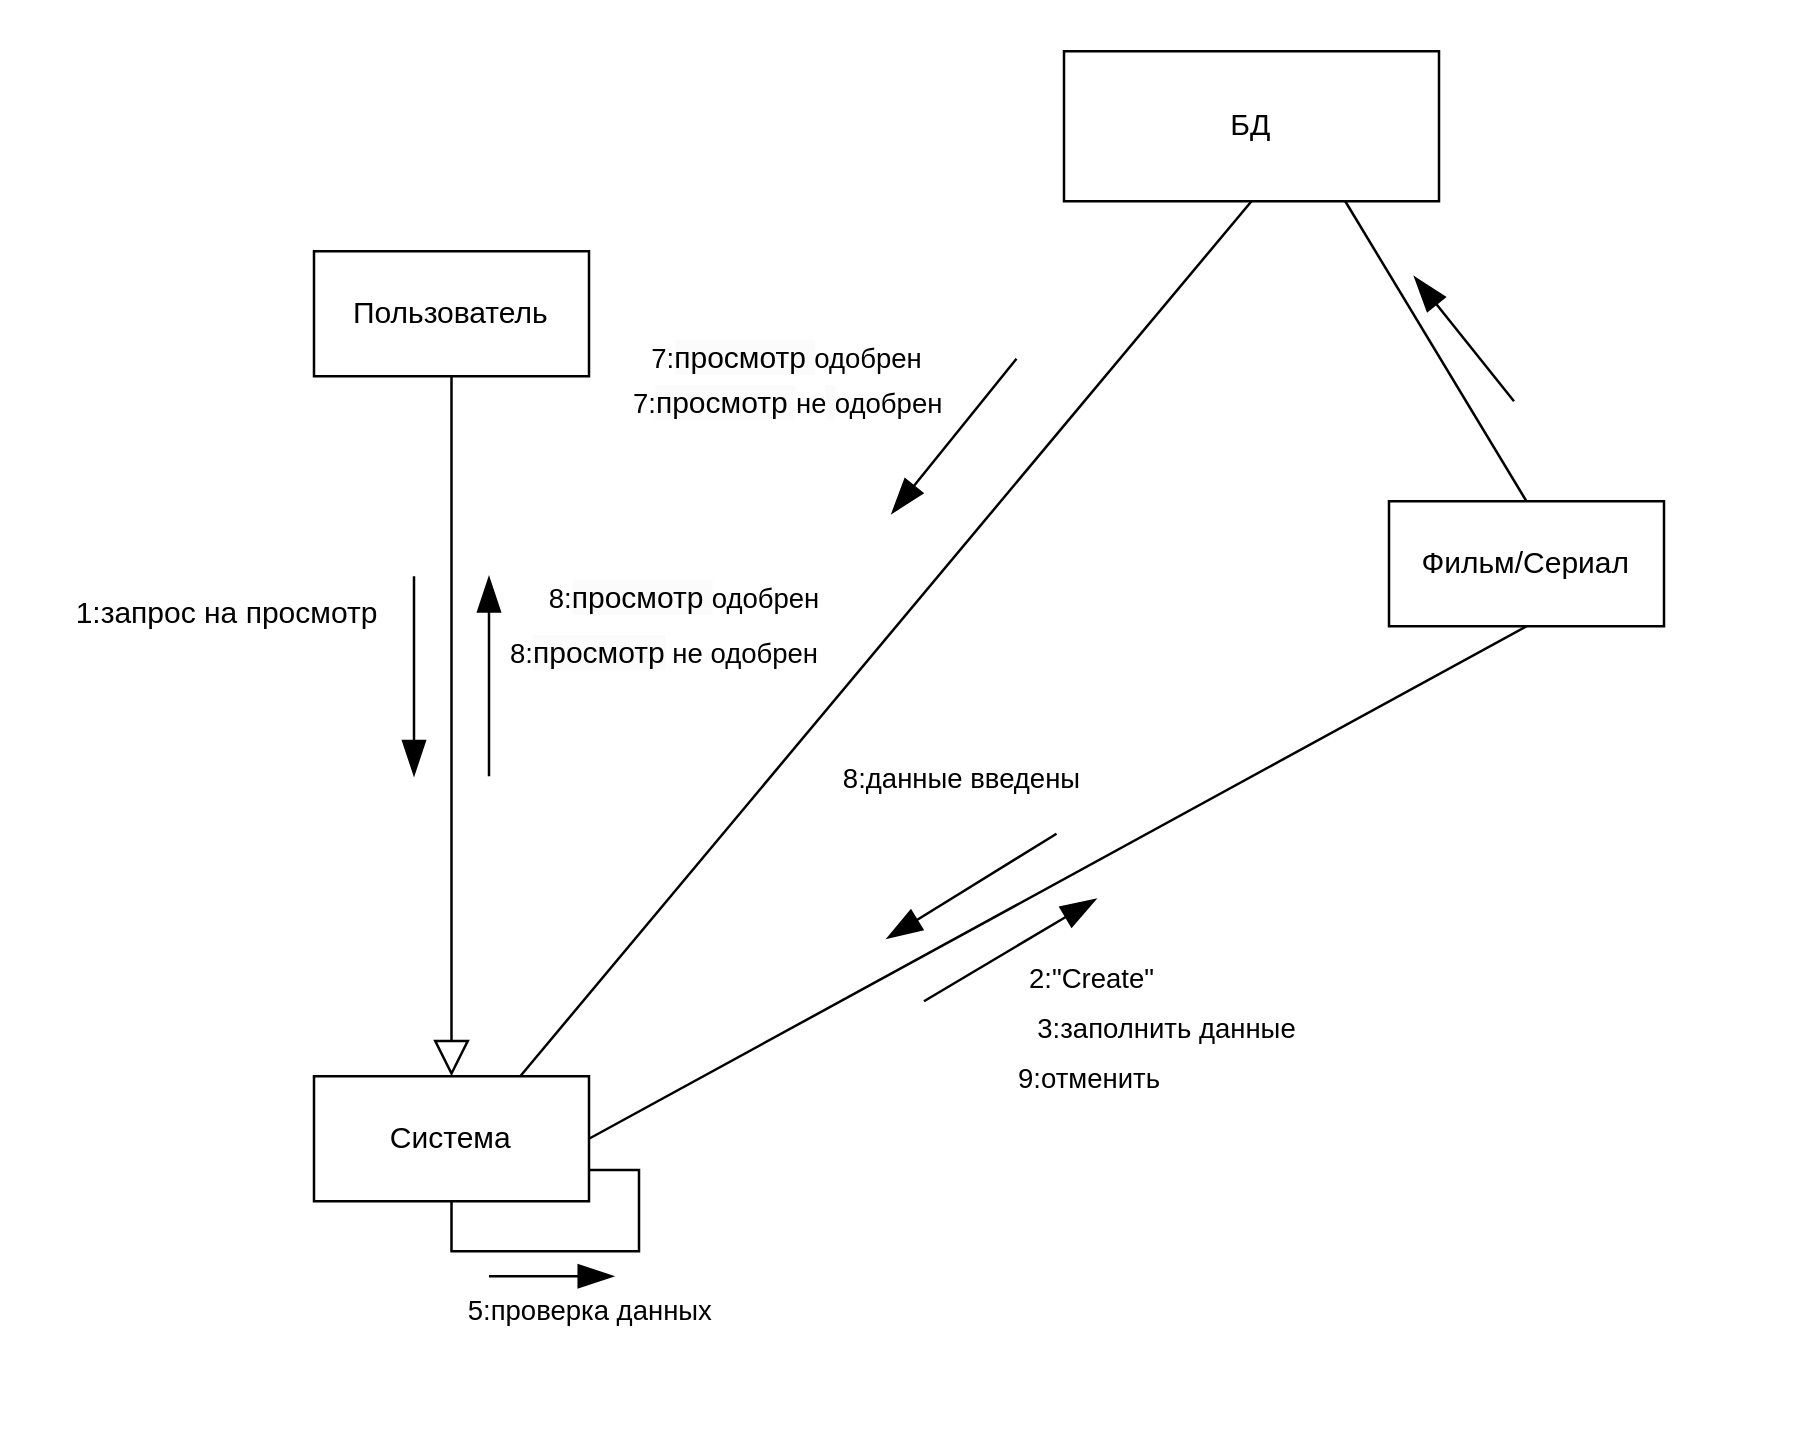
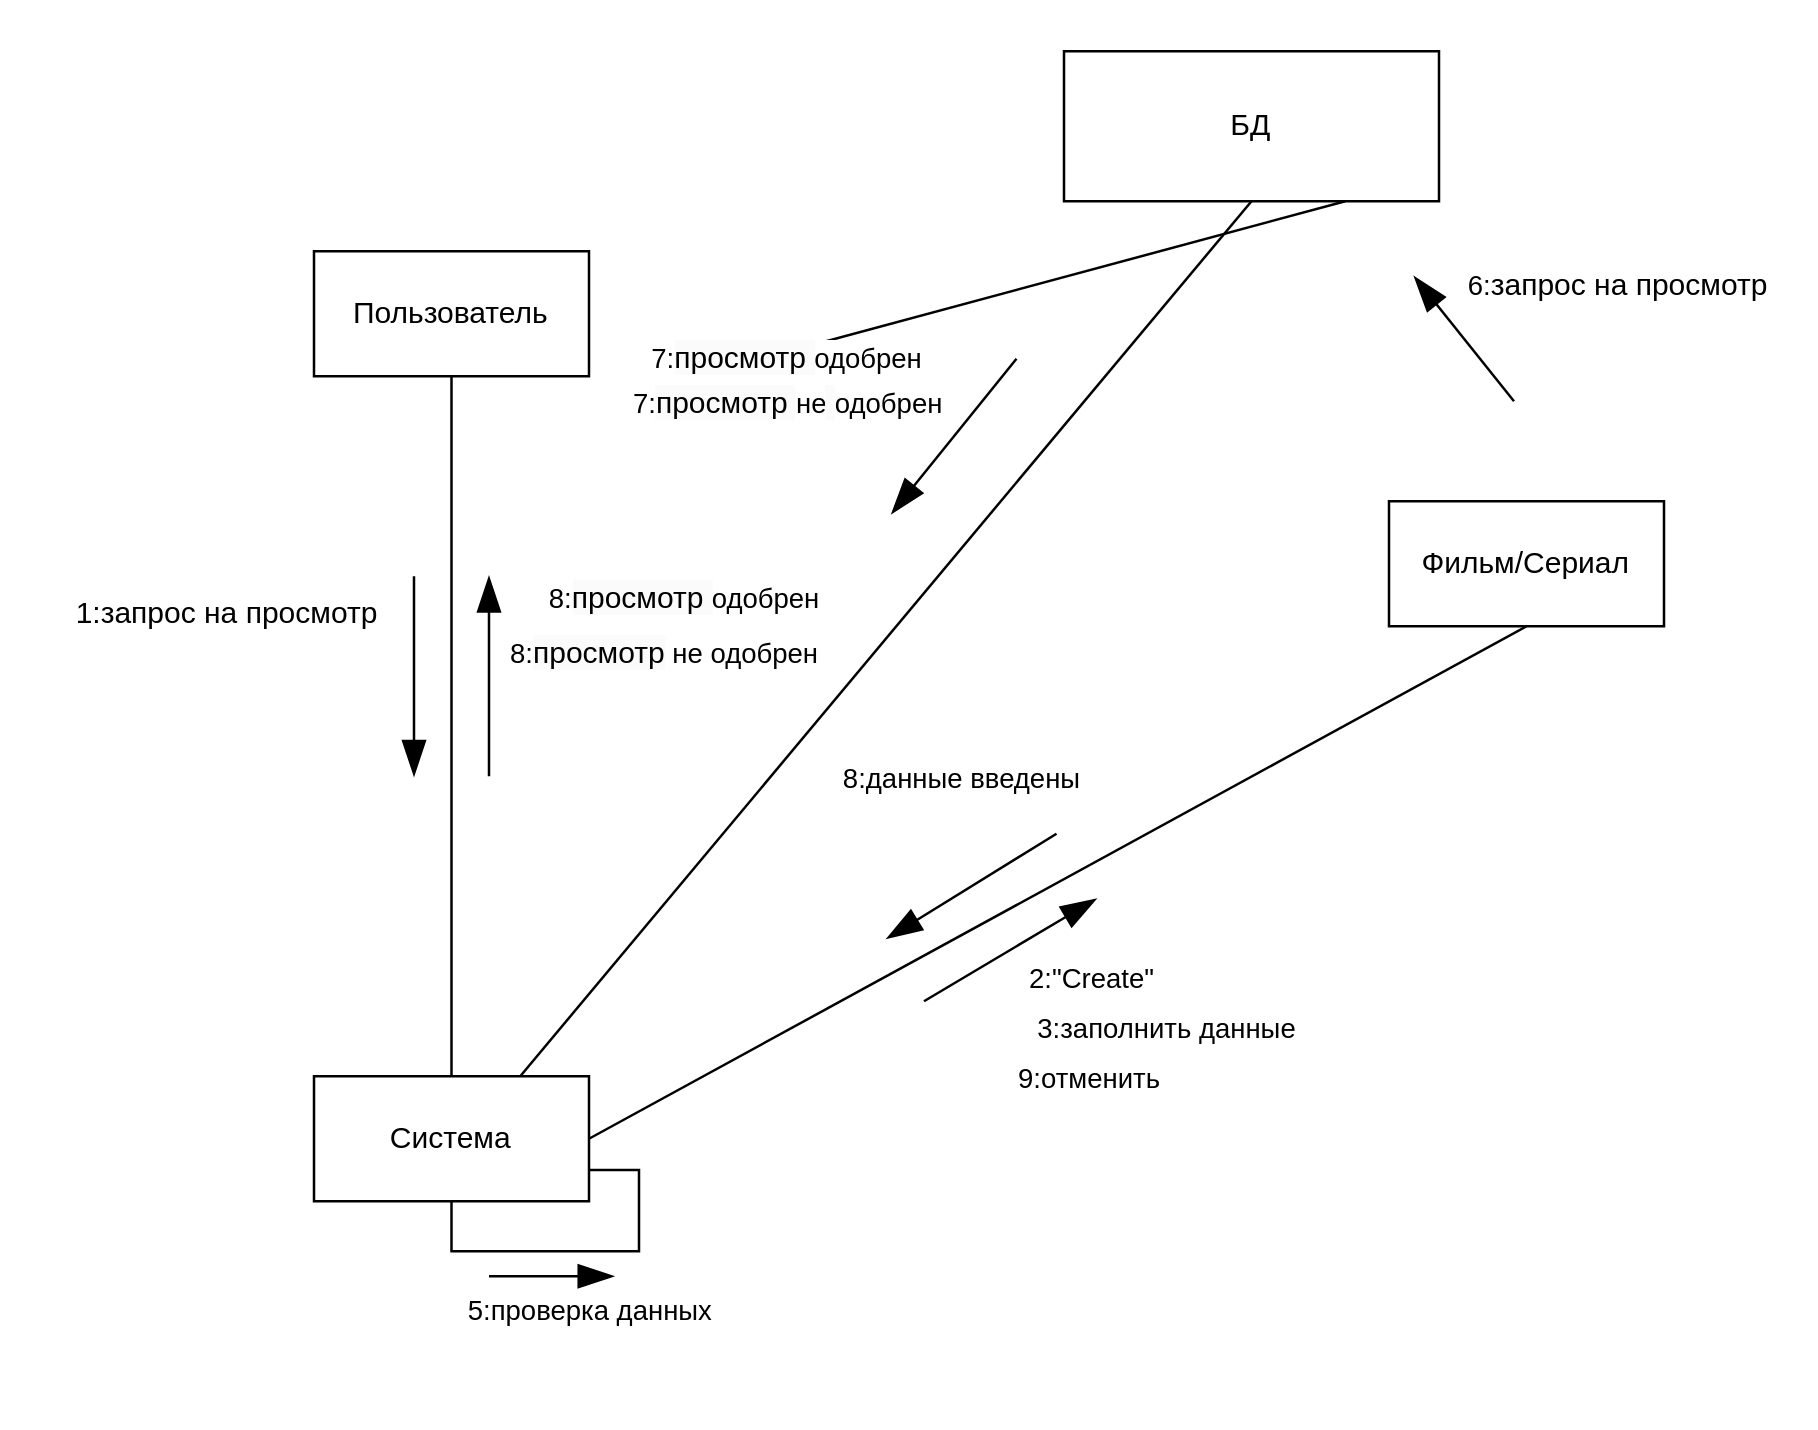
+ <mxCell id="24" value="&lt;span style=&quot;color: rgb(0, 0, 0); font-family: Helvetica; font-size: 11px; font-style: normal; font-variant-ligatures: normal; font-variant-caps: normal; font-weight: 400; letter-spacing: normal; orphans: 2; text-align: center; text-indent: 0px; text-transform: none; widows: 2; word-spacing: 0px; -webkit-text-stroke-width: 0px; white-space: nowrap; background-color: rgb(255, 255, 255); text-decoration-thickness: initial; text-decoration-style: initial; text-decoration-color: initial; display: inline !important; float: none;&quot;&gt;6:&lt;/span&gt;&lt;span style=&quot;text-align: center; text-wrap: nowrap;&quot;&gt;запрос на просмотр&lt;/span&gt;" style="text;whiteSpace=wrap;html=1;" parent="1" vertex="1"><mxGeometry x="585" y="100" width="120" height="40" as="geometry" /></mxCell>
- <mxCell id="25" value="" style="endArrow=none;endFill=0;endSize=12;html=1;rounded=0;exitX=0.75;exitY=1;exitDx=0;exitDy=0;entryX=0.5;entryY=0;entryDx=0;entryDy=0;" parent="1" source="5" target="4" edge="1"><mxGeometry width="160" relative="1" as="geometry"><mxPoint x="620" y="260" as="sourcePoint" /><mxPoint x="245" y="465" as="targetPoint" /></mxGeometry></mxCell>
+ <mxCell id="25" value="" style="endArrow=none;endFill=0;endSize=12;html=1;rounded=0;exitX=0.75;exitY=1;exitDx=0;exitDy=0;" parent="1" source="5" target="27" edge="1"><mxGeometry width="160" relative="1" as="geometry"><mxPoint x="620" y="260" as="sourcePoint" /><mxPoint x="245" y="465" as="targetPoint" /></mxGeometry></mxCell>
- <mxCell id="6" value="" style="endArrow=block;endFill=0;endSize=12;html=1;rounded=0;exitX=0.5;exitY=1;exitDx=0;exitDy=0;" parent="1" source="2" target="3" edge="1"><mxGeometry width="160" relative="1" as="geometry"><mxPoint x="335" y="420" as="sourcePoint" /><mxPoint x="495" y="420" as="targetPoint" /></mxGeometry></mxCell>
+ <mxCell id="6" value="" style="endArrow=none;endFill=0;endSize=12;html=1;rounded=0;exitX=0.5;exitY=1;exitDx=0;exitDy=0;" parent="1" source="2" target="3" edge="1"><mxGeometry width="160" relative="1" as="geometry"><mxPoint x="335" y="420" as="sourcePoint" /><mxPoint x="495" y="420" as="targetPoint" /></mxGeometry></mxCell>
